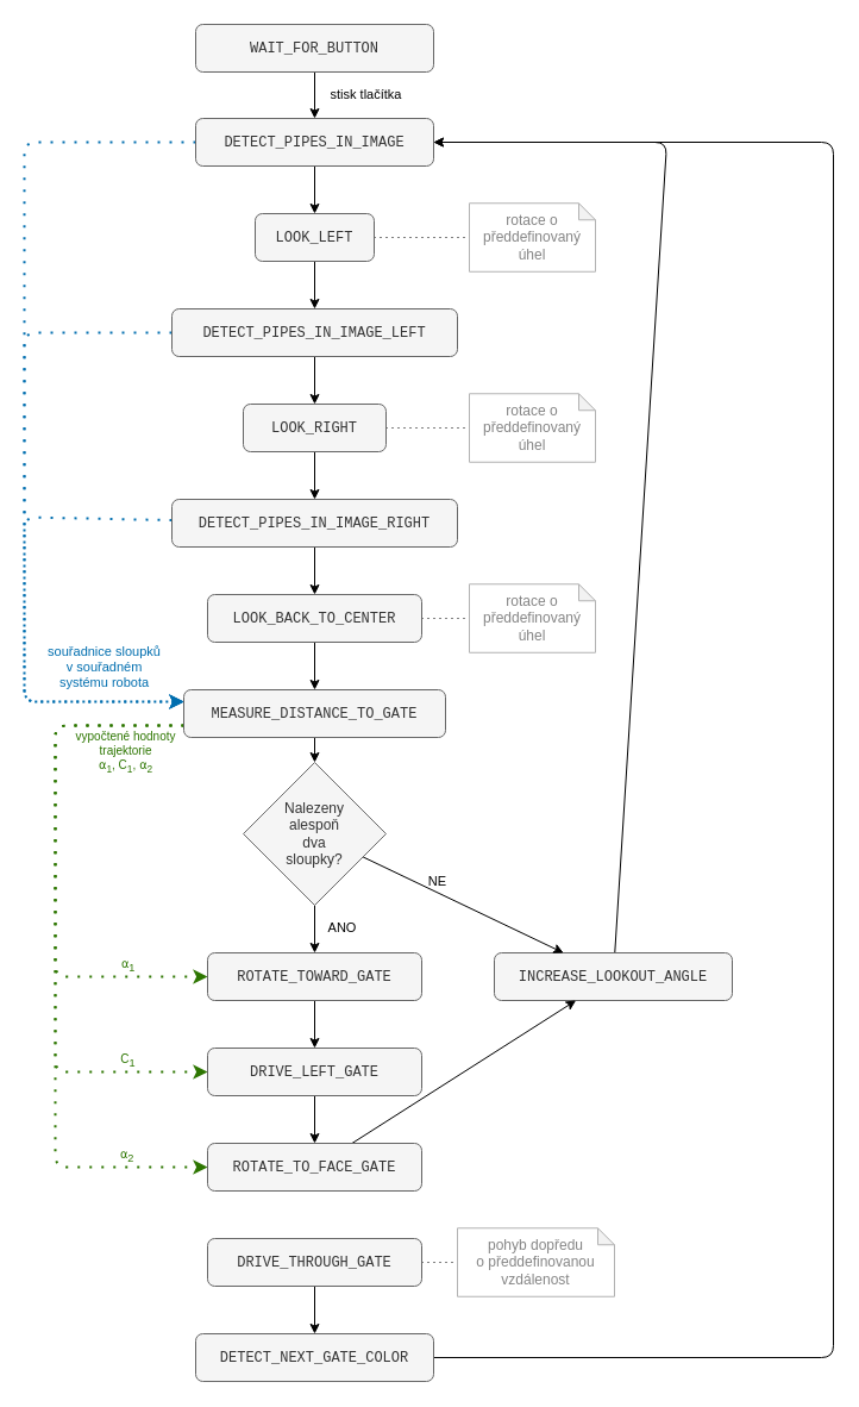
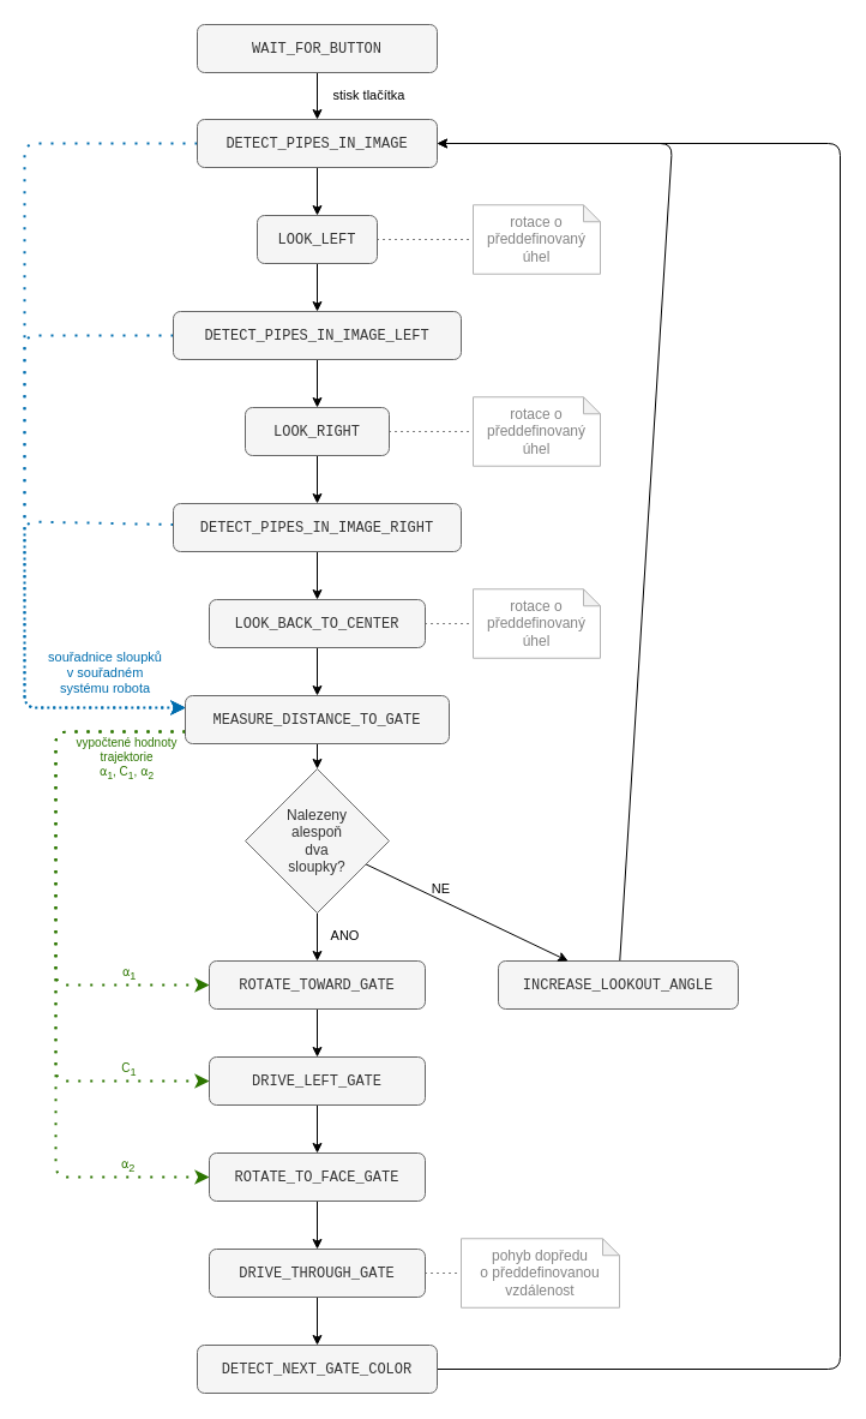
- <mxCell id="36" value="" style="edgeStyle=none;rounded=1;html=1;fontColor=#000000;" parent="1" source="37" target="31" edge="1"><mxGeometry relative="1" as="geometry" /></mxCell>
+ <mxCell id="36" value="" style="edgeStyle=none;rounded=1;html=1;fontColor=#000000;" parent="1" source="37" target="40" edge="1"><mxGeometry relative="1" as="geometry" /></mxCell>
